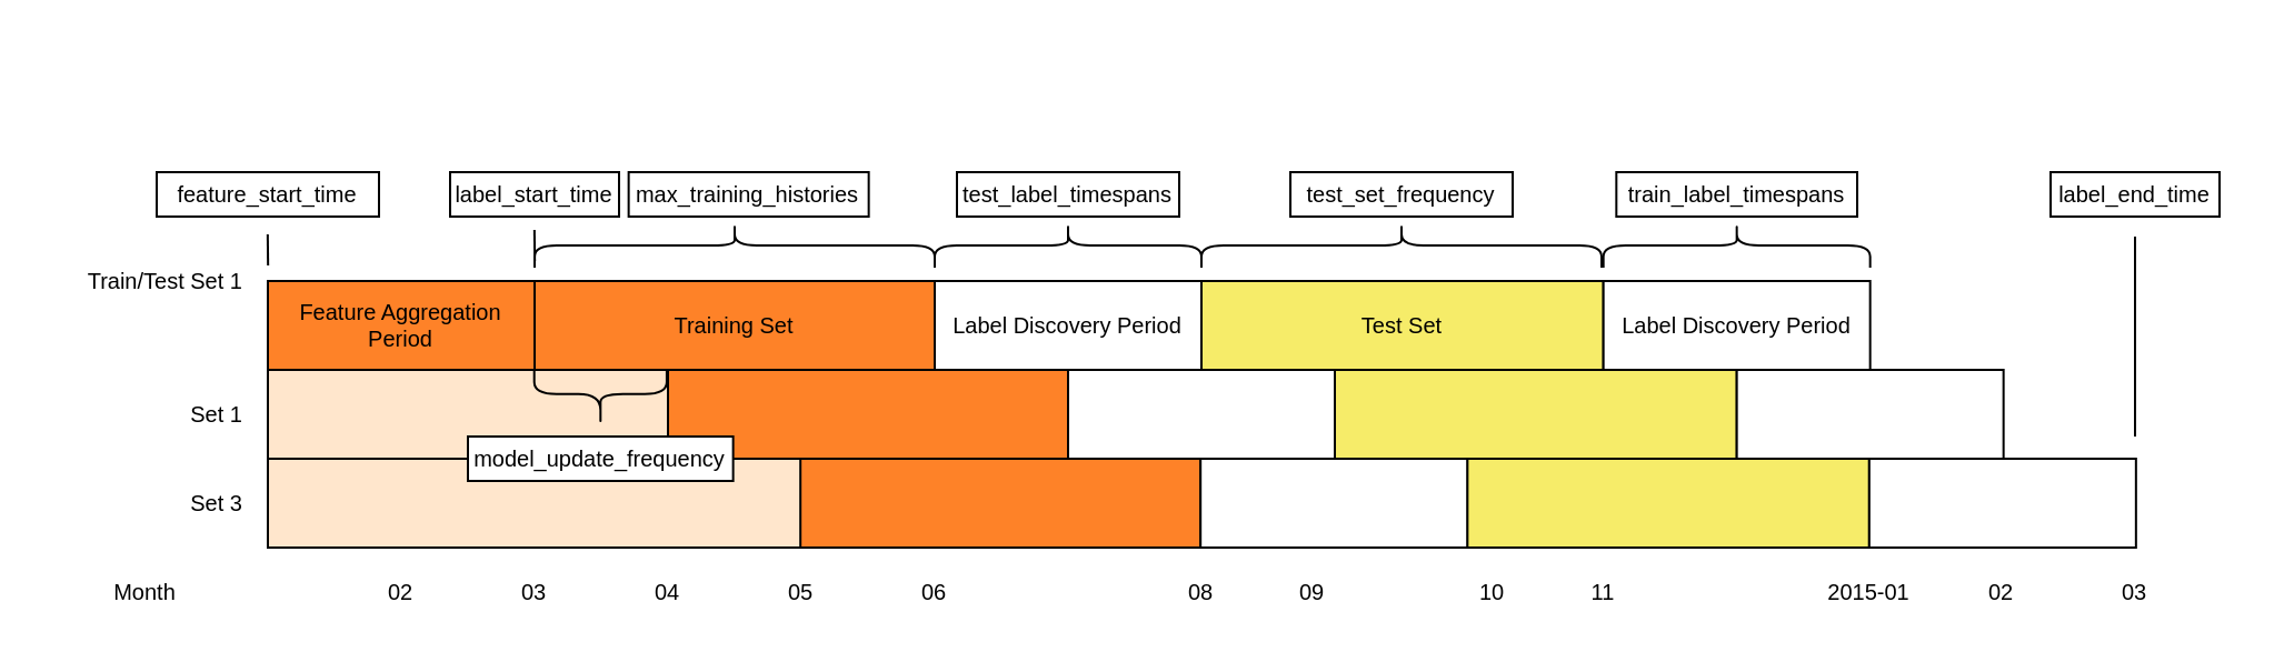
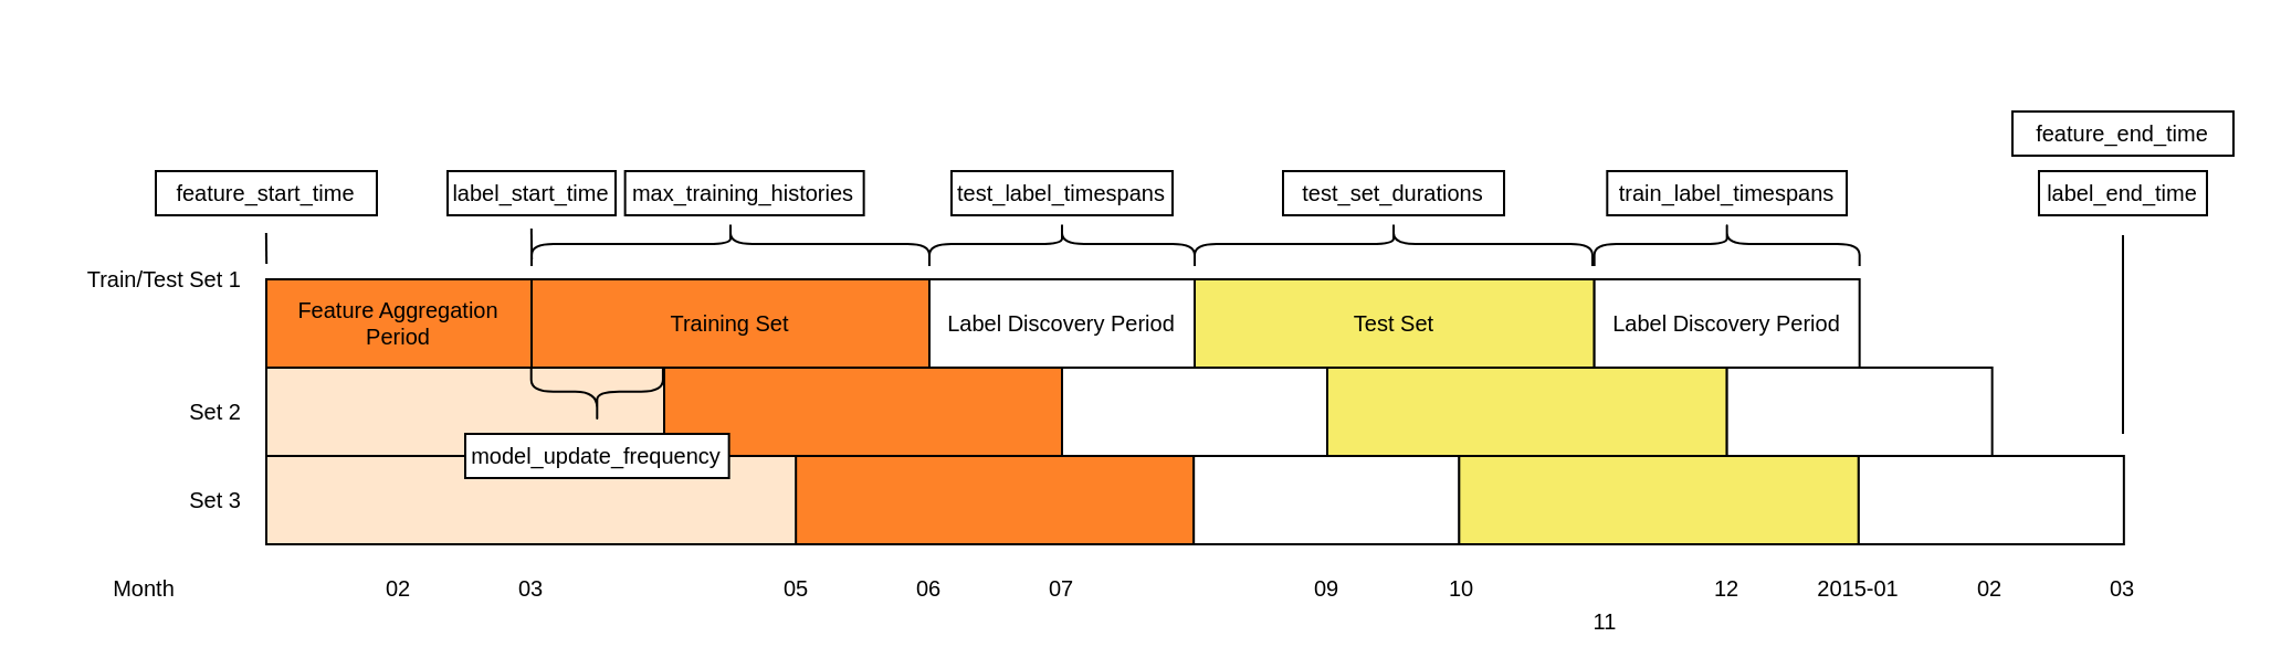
+ <mxCell id="50" value="feature_end_time" style="text;html=1;strokeColor=#000000;fillColor=none;align=center;verticalAlign=middle;whiteSpace=wrap;rounded=0;fontSize=10;" vertex="1" parent="1"><mxGeometry x="910" y="50" width="100" height="20" as="geometry" /></mxCell>
- <mxCell id="43" value="test_set_frequency" style="text;html=1;strokeColor=#000000;fillColor=none;align=center;verticalAlign=middle;whiteSpace=wrap;rounded=0;fontSize=10;" parent="1" vertex="1"><mxGeometry x="580" y="77" width="100" height="20" as="geometry" /></mxCell>
+ <mxCell id="43" value="test_set_durations" style="text;html=1;strokeColor=#000000;fillColor=none;align=center;verticalAlign=middle;whiteSpace=wrap;rounded=0;fontSize=10;" parent="1" vertex="1"><mxGeometry x="580" y="77" width="100" height="20" as="geometry" /></mxCell>
- <mxCell id="39" value="Set 1" style="text;html=1;align=right;verticalAlign=middle;resizable=0;points=[];autosize=1;fontSize=10;" parent="1" vertex="1"><mxGeometry x="70" y="176" width="40" height="20" as="geometry" /></mxCell>
+ <mxCell id="39" value="Set 2" style="text;html=1;align=right;verticalAlign=middle;resizable=0;points=[];autosize=1;fontSize=10;" parent="1" vertex="1"><mxGeometry x="70" y="176" width="40" height="20" as="geometry" /></mxCell>
- <mxCell id="25" value="04" style="text;html=1;strokeColor=none;fillColor=none;align=center;verticalAlign=middle;whiteSpace=wrap;rounded=0;fontSize=10;" parent="1" vertex="1"><mxGeometry x="280" y="256" width="40" height="20" as="geometry" /></mxCell>
+ <mxCell id="27" value="07" style="text;html=1;strokeColor=none;fillColor=none;align=center;verticalAlign=middle;whiteSpace=wrap;rounded=0;fontSize=10;" parent="1" vertex="1"><mxGeometry x="460" y="256" width="40" height="20" as="geometry" /></mxCell>
- <mxCell id="29" value="08" style="text;html=1;strokeColor=none;fillColor=none;align=center;verticalAlign=middle;whiteSpace=wrap;rounded=0;fontSize=10;" parent="1" vertex="1"><mxGeometry x="520" y="256" width="40" height="20" as="geometry" /></mxCell>
- <mxCell id="30" value="09" style="text;html=1;strokeColor=none;fillColor=none;align=center;verticalAlign=middle;whiteSpace=wrap;rounded=0;fontSize=10;" parent="1" vertex="1"><mxGeometry x="570" y="256" width="40" height="20" as="geometry" /></mxCell>
+ <mxCell id="30" value="09" style="text;html=1;strokeColor=none;fillColor=none;align=center;verticalAlign=middle;whiteSpace=wrap;rounded=0;fontSize=10;" parent="1" vertex="1"><mxGeometry x="580" y="256" width="40" height="20" as="geometry" /></mxCell>
- <mxCell id="31" value="10" style="text;html=1;strokeColor=none;fillColor=none;align=center;verticalAlign=middle;whiteSpace=wrap;rounded=0;fontSize=10;" parent="1" vertex="1"><mxGeometry x="650.83" y="256" width="40" height="20" as="geometry" /></mxCell>
+ <mxCell id="31" value="10" style="text;html=1;strokeColor=none;fillColor=none;align=center;verticalAlign=middle;whiteSpace=wrap;rounded=0;fontSize=10;" parent="1" vertex="1"><mxGeometry x="640.83" y="256" width="40" height="20" as="geometry" /></mxCell>
- <mxCell id="45" value="11" style="text;html=1;strokeColor=none;fillColor=none;align=center;verticalAlign=middle;whiteSpace=wrap;rounded=0;fontSize=10;" vertex="1" parent="1"><mxGeometry x="700.83" y="256" width="40" height="20" as="geometry" /></mxCell>
+ <mxCell id="45" value="11" style="text;html=1;strokeColor=none;fillColor=none;align=center;verticalAlign=middle;whiteSpace=wrap;rounded=0;fontSize=10;" vertex="1" parent="1"><mxGeometry x="705.83" y="271" width="40" height="20" as="geometry" /></mxCell>
+ <mxCell id="46" value="12" style="text;html=1;strokeColor=none;fillColor=none;align=center;verticalAlign=middle;whiteSpace=wrap;rounded=0;fontSize=10;" vertex="1" parent="1"><mxGeometry x="760.83" y="256" width="40" height="20" as="geometry" /></mxCell>
